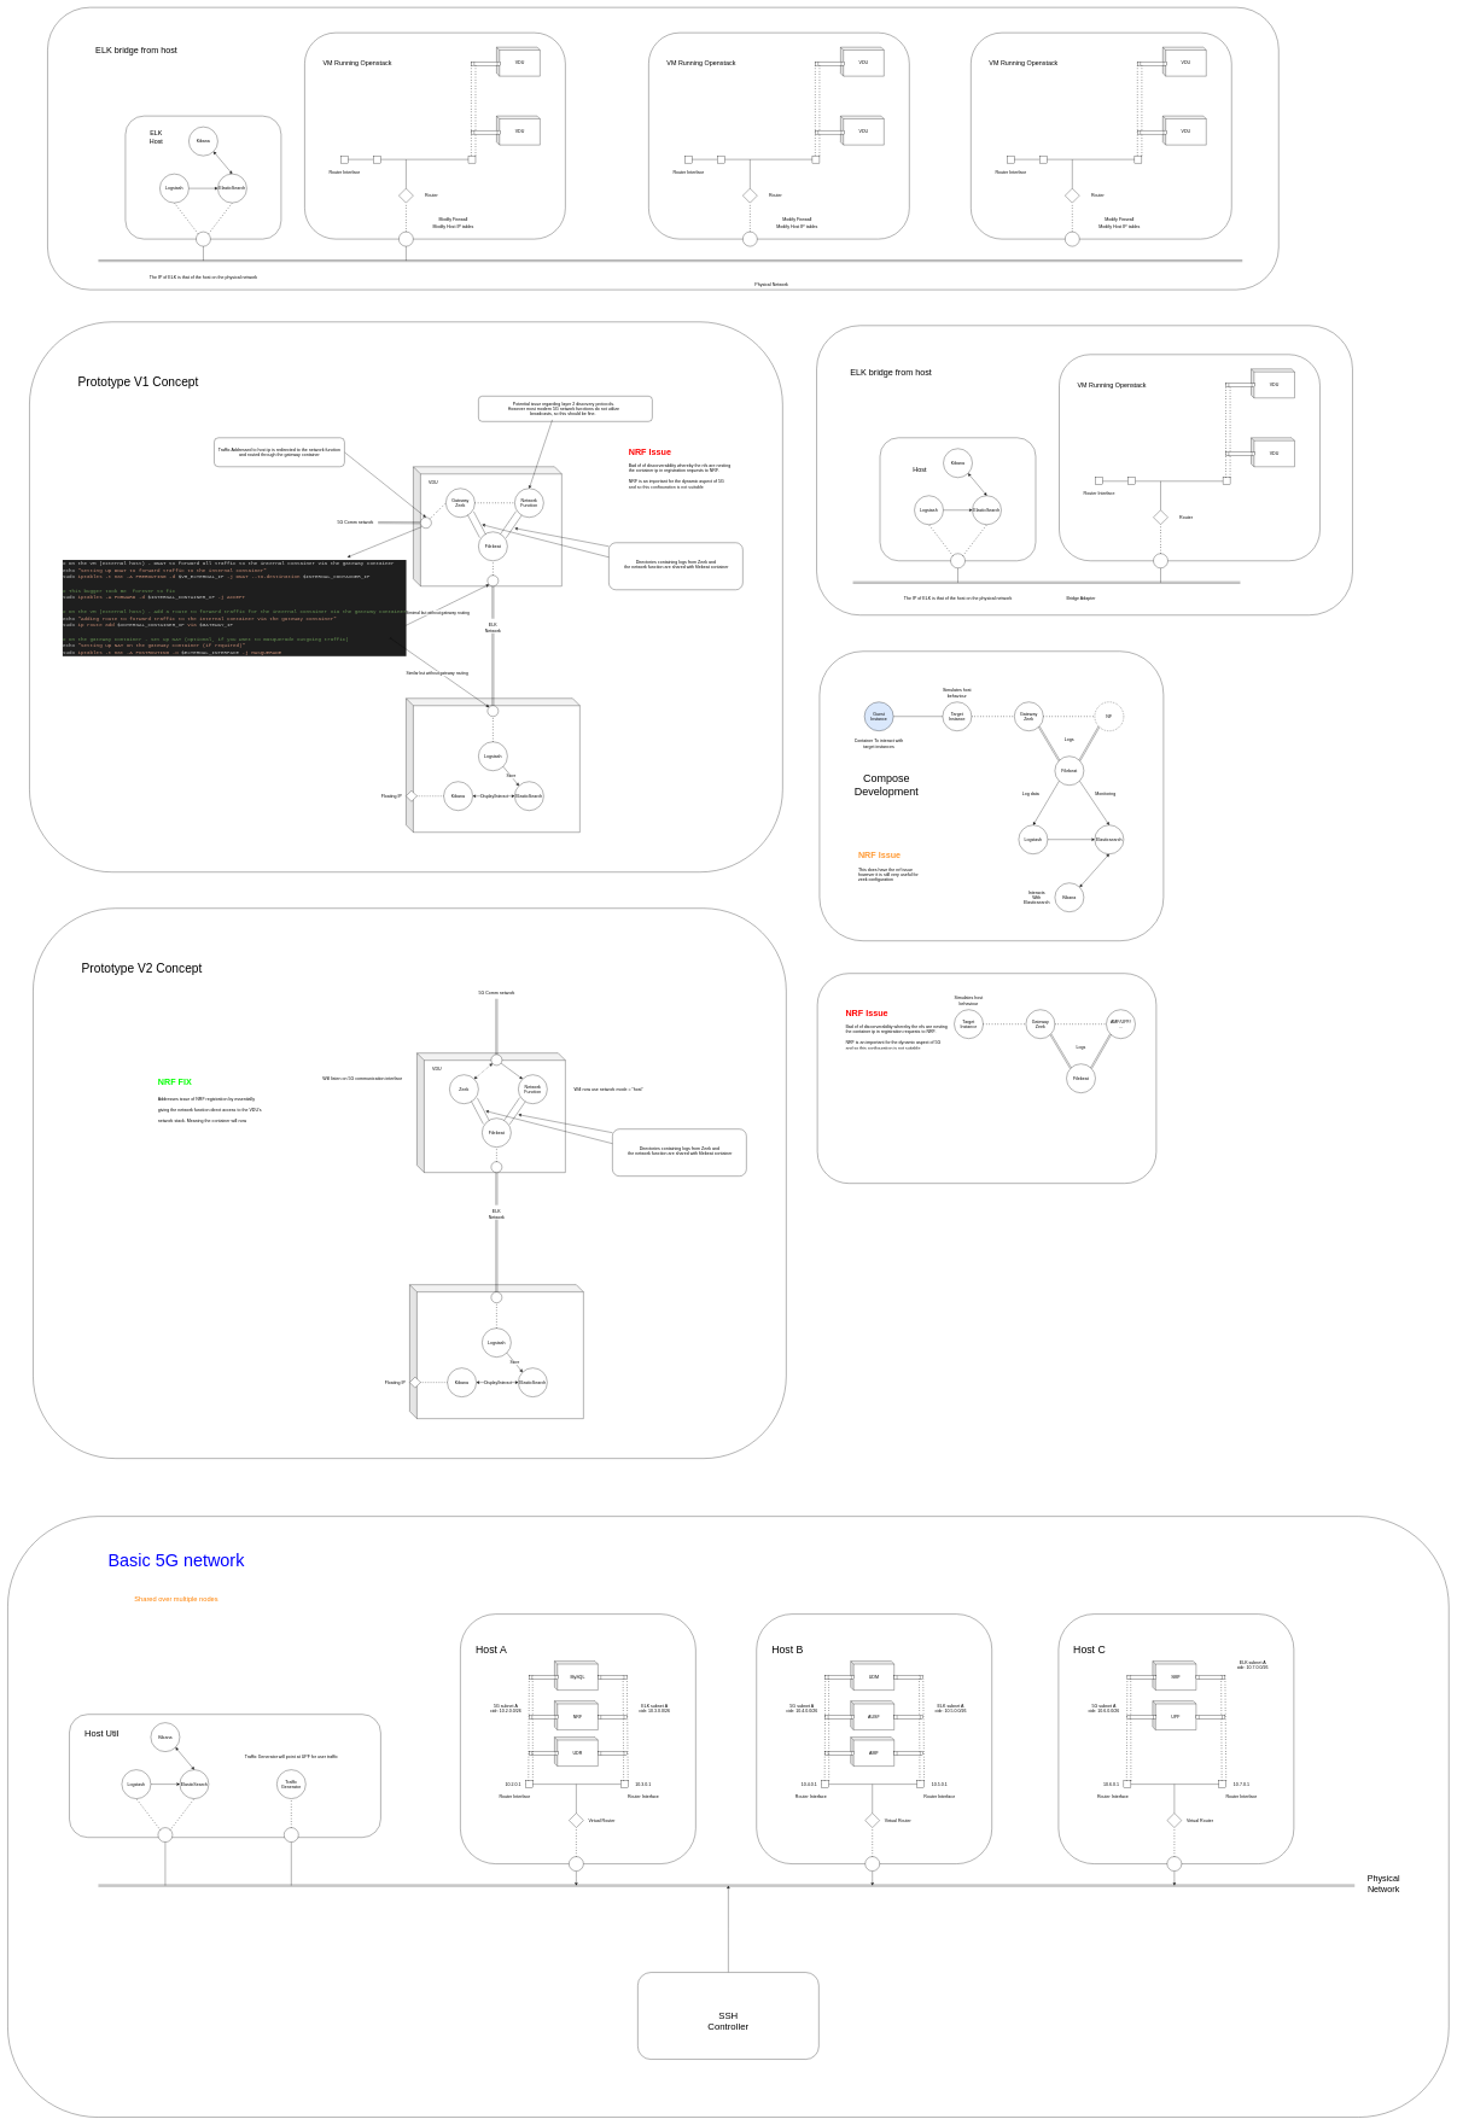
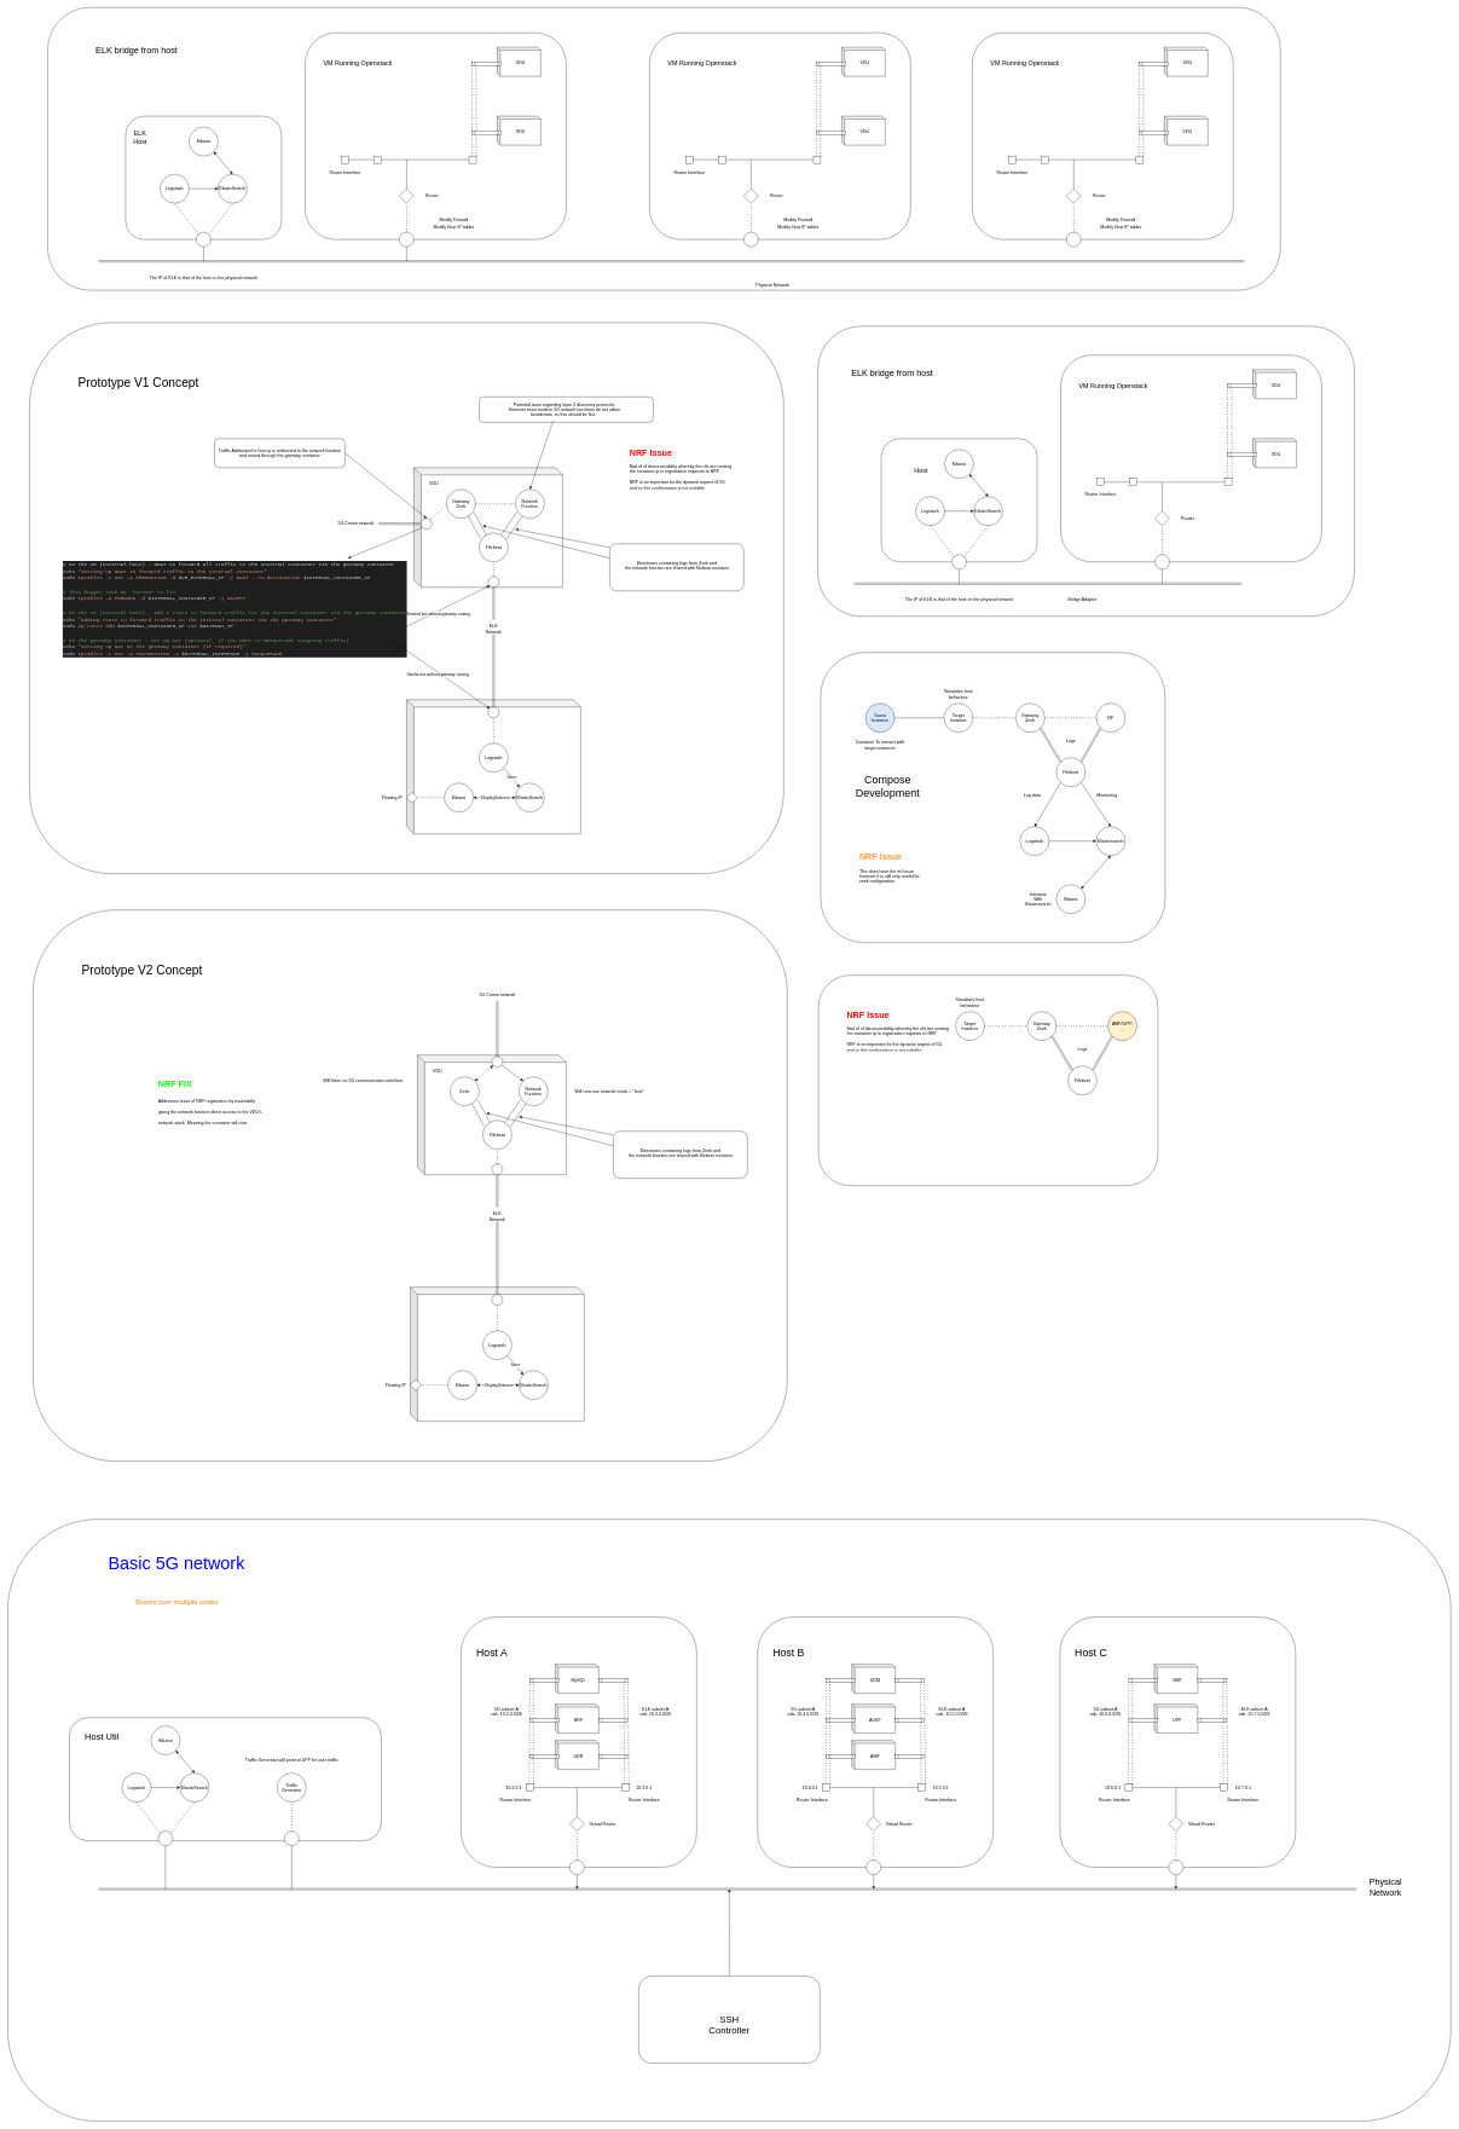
- <mxCell id="135" value="&lt;font style=&quot;font-size: 18px;&quot;&gt;ELK Host&lt;/font&gt;" style="text;html=1;strokeColor=none;fillColor=none;align=center;verticalAlign=middle;whiteSpace=wrap;rounded=0;" parent="1" vertex="1"><mxGeometry x="400" y="365" width="60" height="30" as="geometry" /></mxCell>
+ <mxCell id="135" value="&lt;font style=&quot;font-size: 18px;&quot;&gt;ELK Host&lt;/font&gt;" style="text;html=1;strokeColor=none;fillColor=none;align=center;verticalAlign=middle;whiteSpace=wrap;rounded=0;" parent="1" vertex="1"><mxGeometry x="355" y="365" width="60" height="30" as="geometry" /></mxCell>
- <mxCell id="60" value="NF" style="ellipse;whiteSpace=wrap;html=1;aspect=fixed;dashed=1;" parent="1" vertex="1"><mxGeometry x="3022" y="1939" width="80" height="80" as="geometry" /></mxCell>
+ <mxCell id="60" value="NF" style="ellipse;whiteSpace=wrap;html=1;aspect=fixed;" parent="1" vertex="1"><mxGeometry x="3022" y="1939" width="80" height="80" as="geometry" /></mxCell>
- <mxCell id="83" value="AMF/UPF/&lt;br&gt;..." style="ellipse;whiteSpace=wrap;html=1;aspect=fixed;" parent="1" vertex="1"><mxGeometry x="3054" y="2789" width="80" height="80" as="geometry" /></mxCell>
+ <mxCell id="83" value="AMF/UPF/&lt;br&gt;..." style="ellipse;whiteSpace=wrap;html=1;aspect=fixed;fillColor=#fff2cc;" parent="1" vertex="1"><mxGeometry x="3054" y="2789" width="80" height="80" as="geometry" /></mxCell>
- <mxCell id="346" value="ELK subnet A&lt;br&gt;cidr: 10.7.0.0/26" style="text;html=1;align=center;verticalAlign=middle;resizable=0;points=[];autosize=1;strokeColor=none;fillColor=none;" vertex="1" parent="1"><mxGeometry x="3403" y="4578.5" width="110" height="40" as="geometry" /></mxCell>
+ <mxCell id="346" value="ELK subnet A&lt;br&gt;cidr: 10.7.0.0/26" style="text;html=1;align=center;verticalAlign=middle;resizable=0;points=[];autosize=1;strokeColor=none;fillColor=none;" vertex="1" parent="1"><mxGeometry x="3403" y="4698.5" width="110" height="40" as="geometry" /></mxCell>
